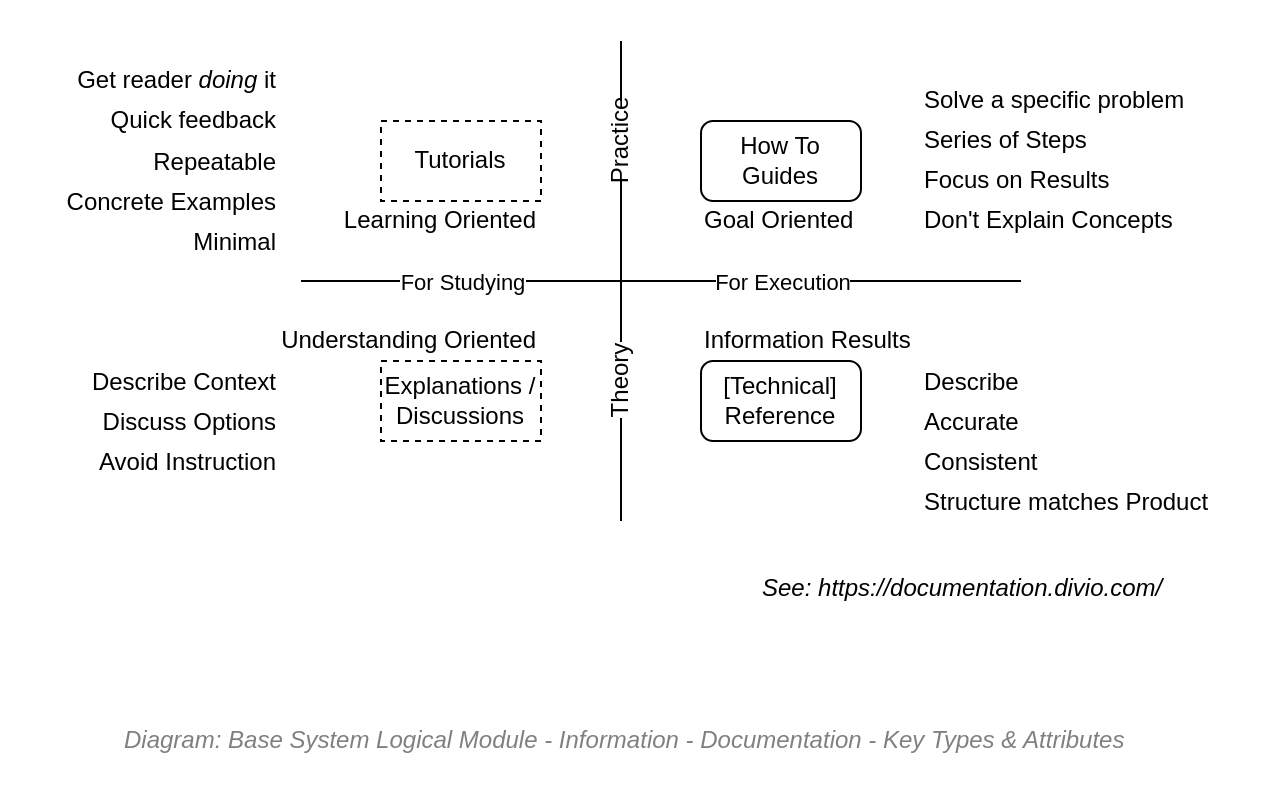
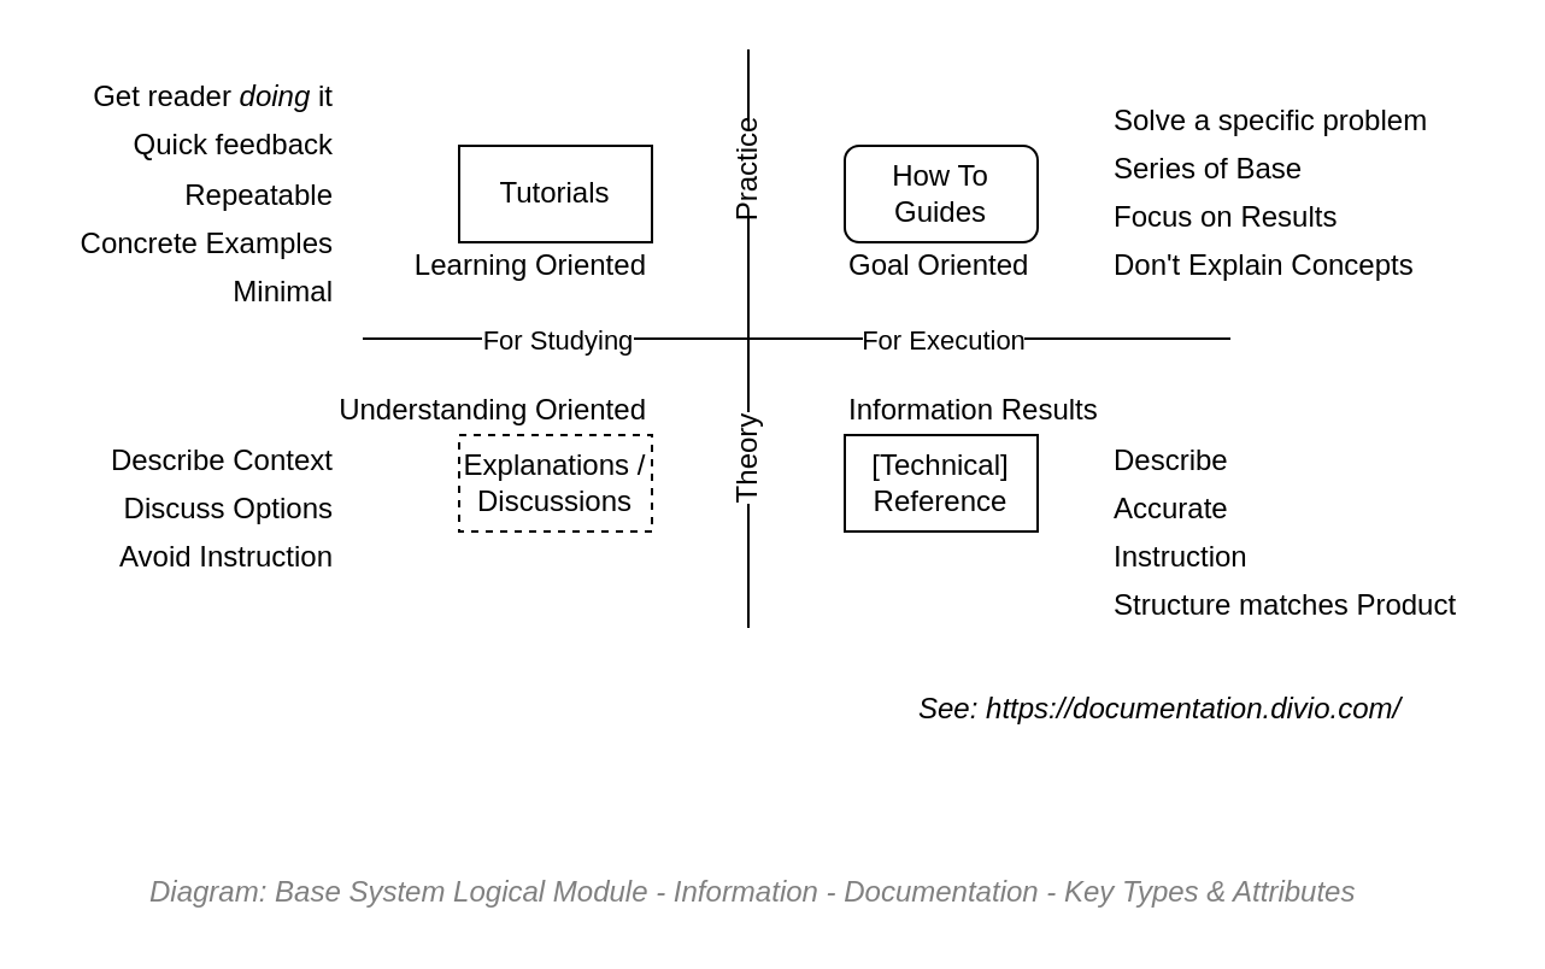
- <mxCell id="22" value="Series of Steps" style="text;html=1;strokeColor=none;fillColor=none;align=left;verticalAlign=middle;whiteSpace=wrap;rounded=0;labelBackgroundColor=#ffffff;" parent="1" vertex="1"><mxGeometry x="460" y="60" width="150" height="20" as="geometry" /></mxCell>
+ <mxCell id="22" value="Series of Base" style="text;html=1;strokeColor=none;fillColor=none;align=left;verticalAlign=middle;whiteSpace=wrap;rounded=0;labelBackgroundColor=#ffffff;" parent="1" vertex="1"><mxGeometry x="460" y="60" width="150" height="20" as="geometry" /></mxCell>
- <mxCell id="4" value="Tutorials" style="rounded=0;whiteSpace=wrap;html=1;dashed=1;" parent="1" vertex="1"><mxGeometry x="190" y="60" width="80" height="40" as="geometry" /></mxCell>
+ <mxCell id="4" value="Tutorials" style="rounded=0;whiteSpace=wrap;html=1;" parent="1" vertex="1"><mxGeometry x="190" y="60" width="80" height="40" as="geometry" /></mxCell>
- <mxCell id="6" value="[Technical]&lt;br&gt;Reference" style="whiteSpace=wrap;html=1;rounded=1;" parent="1" vertex="1"><mxGeometry x="350" y="180" width="80" height="40" as="geometry" /></mxCell>
+ <mxCell id="6" value="[Technical]&lt;br&gt;Reference" style="rounded=0;whiteSpace=wrap;html=1;" parent="1" vertex="1"><mxGeometry x="350" y="180" width="80" height="40" as="geometry" /></mxCell>
- <mxCell id="28" value="Consistent" style="text;html=1;strokeColor=none;fillColor=none;align=left;verticalAlign=middle;whiteSpace=wrap;rounded=0;labelBackgroundColor=#ffffff;" parent="1" vertex="1"><mxGeometry x="460" y="221" width="150" height="20" as="geometry" /></mxCell>
+ <mxCell id="28" value="Instruction" style="text;html=1;strokeColor=none;fillColor=none;align=left;verticalAlign=middle;whiteSpace=wrap;rounded=0;labelBackgroundColor=#ffffff;" parent="1" vertex="1"><mxGeometry x="460" y="221" width="150" height="20" as="geometry" /></mxCell>
